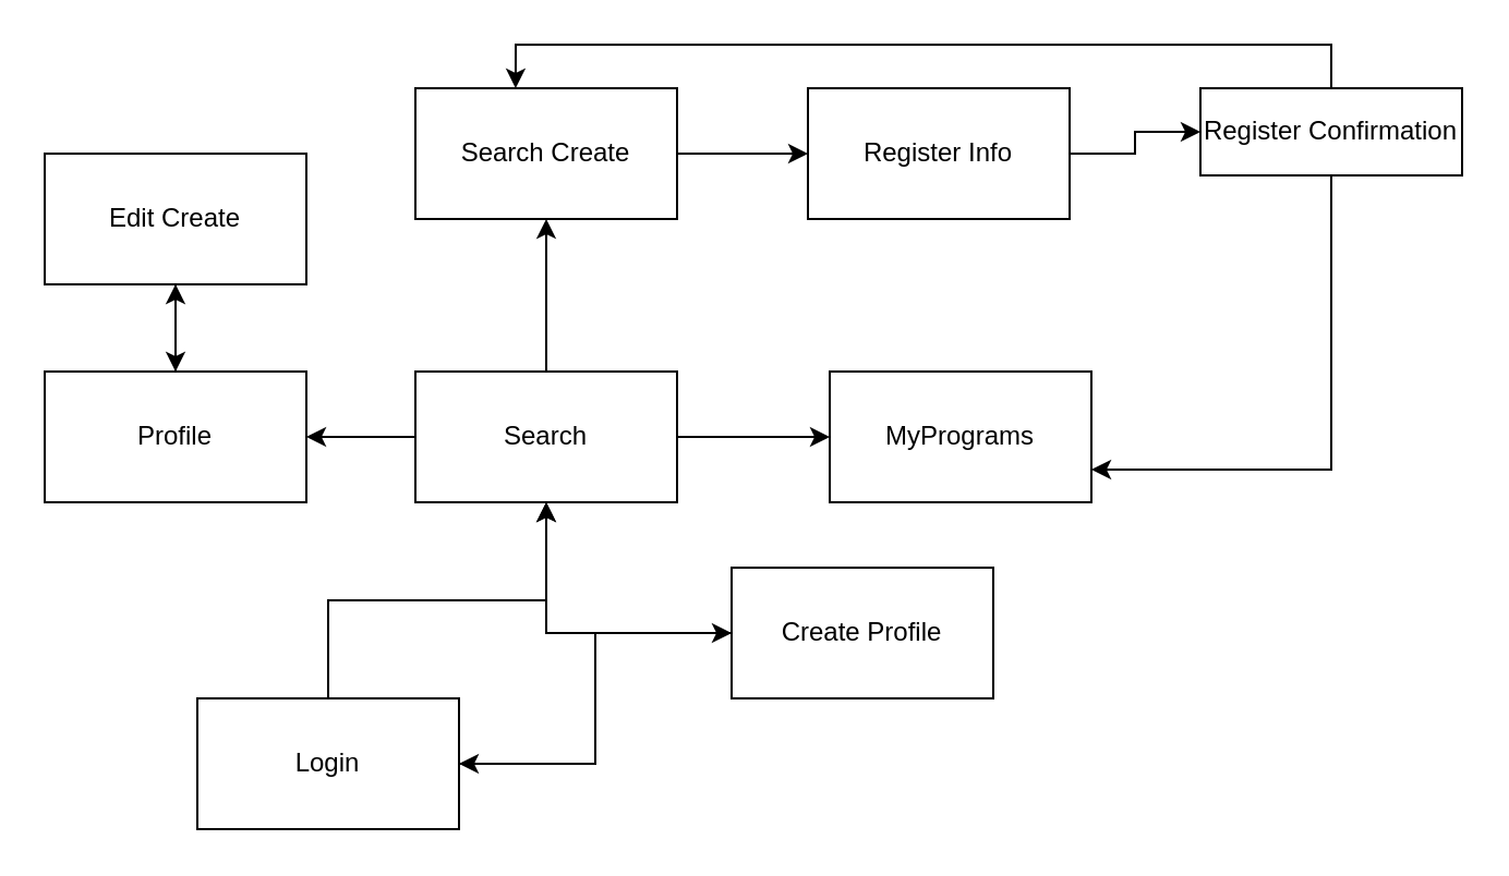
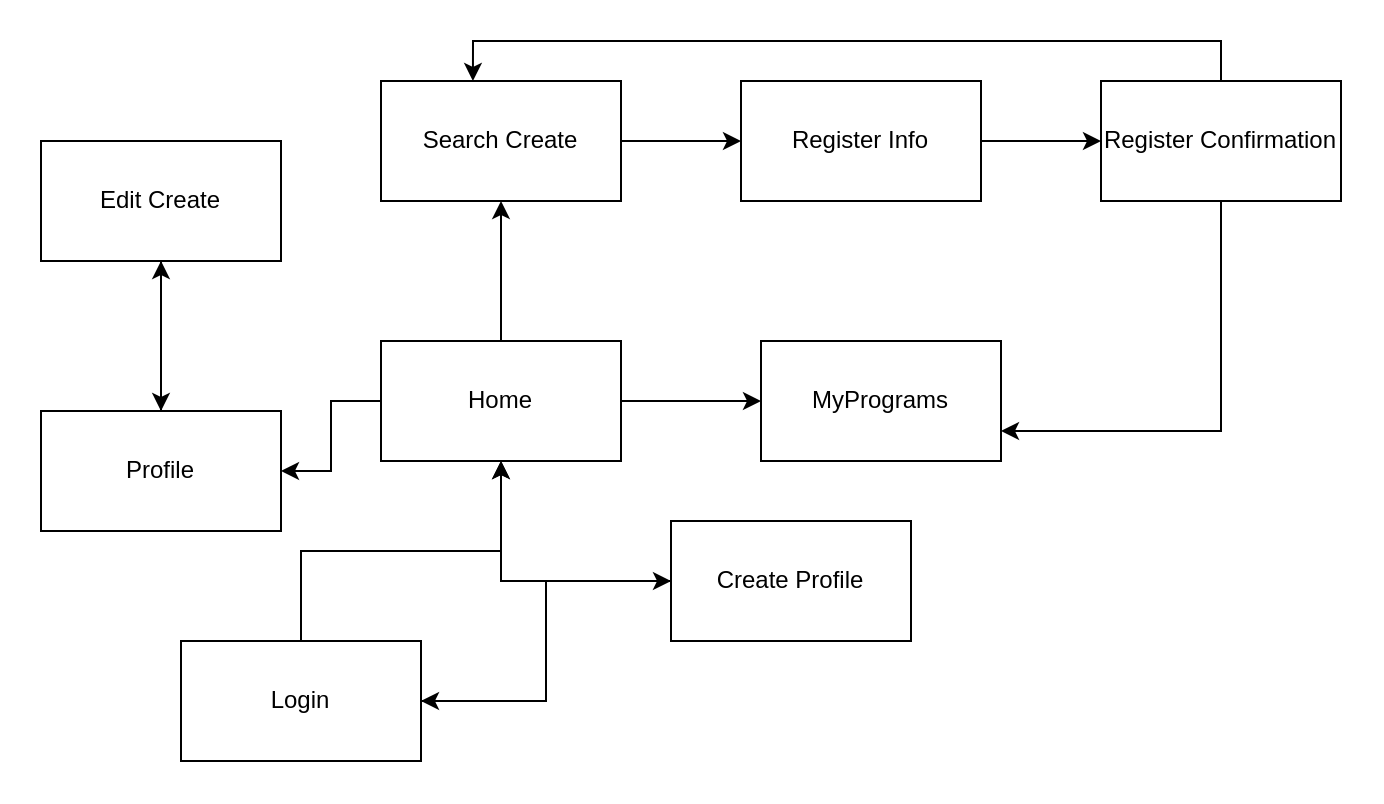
- <mxCell id="23" value="Register Confirmation" style="rounded=0;whiteSpace=wrap;html=1;" vertex="1" parent="1"><mxGeometry x="550" y="40" width="120" height="40" as="geometry" /></mxCell>
+ <mxCell id="23" value="Register Confirmation" style="rounded=0;whiteSpace=wrap;html=1;" vertex="1" parent="1"><mxGeometry x="550" y="40" width="120" height="60" as="geometry" /></mxCell>
- <mxCell id="16" value="Profile" style="rounded=0;whiteSpace=wrap;html=1;" vertex="1" parent="1"><mxGeometry x="20" y="170" width="120" height="60" as="geometry" /></mxCell>
+ <mxCell id="16" value="Profile" style="rounded=0;whiteSpace=wrap;html=1;" vertex="1" parent="1"><mxGeometry x="20" y="205" width="120" height="60" as="geometry" /></mxCell>
- <mxCell id="11" value="Search" style="rounded=0;whiteSpace=wrap;html=1;" vertex="1" parent="1"><mxGeometry x="190" y="170" width="120" height="60" as="geometry" /></mxCell>
+ <mxCell id="11" value="Home" style="rounded=0;whiteSpace=wrap;html=1;" vertex="1" parent="1"><mxGeometry x="190" y="170" width="120" height="60" as="geometry" /></mxCell>
